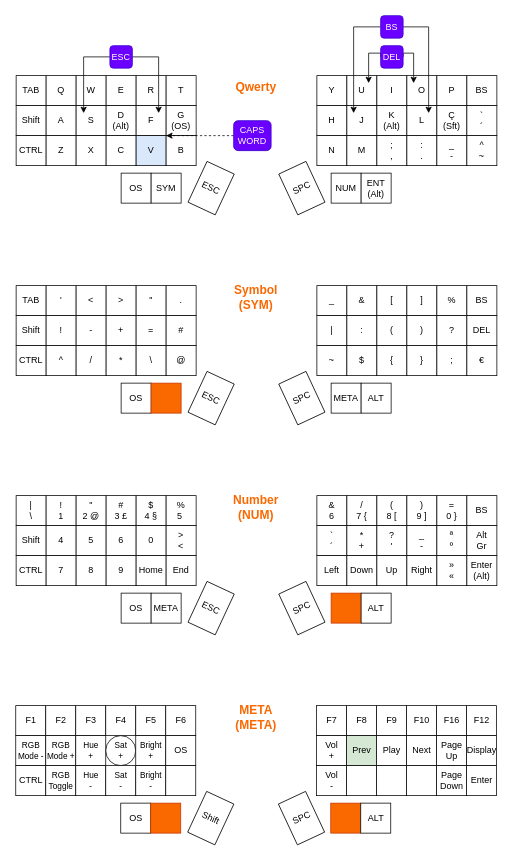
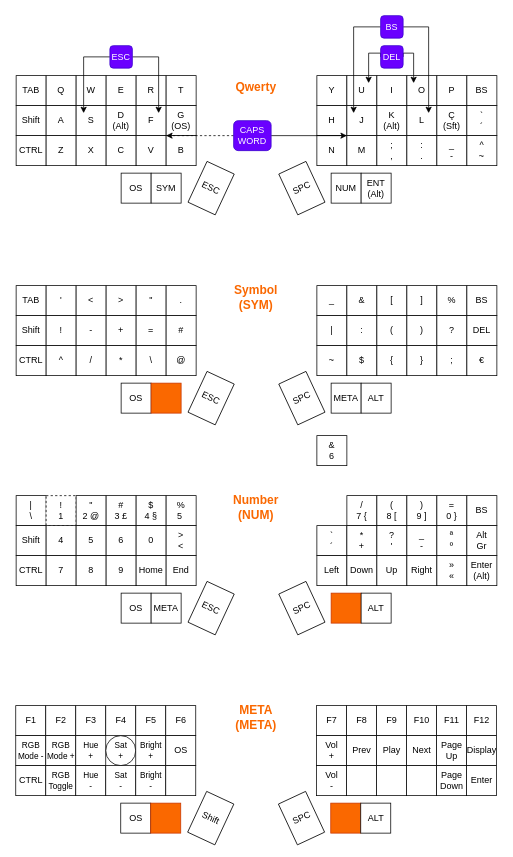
+ <mxCell id="54" style="edgeStyle=orthogonalEdgeStyle;rounded=0;jumpStyle=arc;orthogonalLoop=1;jettySize=auto;html=1;exitX=1;exitY=0.5;exitDx=0;exitDy=0;entryX=1;entryY=0;entryDx=0;entryDy=0;" parent="1" source="55" target="20" edge="1"><mxGeometry relative="1" as="geometry"><Array as="points"><mxPoint x="431" y="180" /><mxPoint x="431" y="180" /></Array></mxGeometry></mxCell>
- <mxCell id="36" value="V" style="rounded=0;whiteSpace=wrap;html=1;fillColor=#dae8fc;" parent="1" vertex="1"><mxGeometry x="181" y="180" width="40" height="40" as="geometry" /></mxCell>
+ <mxCell id="36" value="V" style="rounded=0;whiteSpace=wrap;html=1;" parent="1" vertex="1"><mxGeometry x="181" y="180" width="40" height="40" as="geometry" /></mxCell>
- <mxCell id="101" value="!&lt;br&gt;1" style="rounded=0;whiteSpace=wrap;html=1;" parent="1" vertex="1"><mxGeometry x="61" y="660" width="40" height="40" as="geometry" /></mxCell>
+ <mxCell id="101" value="!&lt;br&gt;1" style="rounded=0;whiteSpace=wrap;html=1;dashed=1;" parent="1" vertex="1"><mxGeometry x="61" y="660" width="40" height="40" as="geometry" /></mxCell>
- <mxCell id="106" value="&amp;amp;&lt;br&gt;6" style="rounded=0;whiteSpace=wrap;html=1;" parent="1" vertex="1"><mxGeometry x="422" y="660" width="40" height="40" as="geometry" /></mxCell>
+ <mxCell id="106" value="&amp;amp;&lt;br&gt;6" style="rounded=0;whiteSpace=wrap;html=1;" parent="1" vertex="1"><mxGeometry x="422" y="580" width="40" height="40" as="geometry" /></mxCell>
- <mxCell id="154" value="F16" style="rounded=0;whiteSpace=wrap;html=1;" parent="1" vertex="1"><mxGeometry x="581.5" y="940" width="40" height="40" as="geometry" /></mxCell>
+ <mxCell id="154" value="F11" style="rounded=0;whiteSpace=wrap;html=1;" parent="1" vertex="1"><mxGeometry x="581.5" y="940" width="40" height="40" as="geometry" /></mxCell>
- <mxCell id="157" value="Prev" style="rounded=0;whiteSpace=wrap;html=1;fillColor=#d5e8d4;" parent="1" vertex="1"><mxGeometry x="461.5" y="980" width="40" height="40" as="geometry" /></mxCell>
+ <mxCell id="157" value="Prev" style="rounded=0;whiteSpace=wrap;html=1;" parent="1" vertex="1"><mxGeometry x="461.5" y="980" width="40" height="40" as="geometry" /></mxCell>
